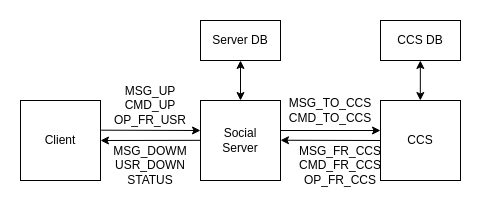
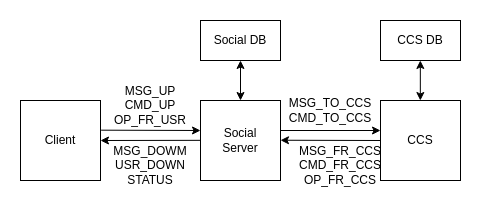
- <mxCell id="10" value="Server DB" style="text;html=1;strokeColor=none;fillColor=none;align=center;verticalAlign=middle;whiteSpace=wrap;rounded=0;" vertex="1" parent="1"><mxGeometry x="210" y="25" width="60" height="30" as="geometry" /></mxCell>
+ <mxCell id="10" value="Social DB" style="text;html=1;strokeColor=none;fillColor=none;align=center;verticalAlign=middle;whiteSpace=wrap;rounded=0;" vertex="1" parent="1"><mxGeometry x="210" y="25" width="60" height="30" as="geometry" /></mxCell>
